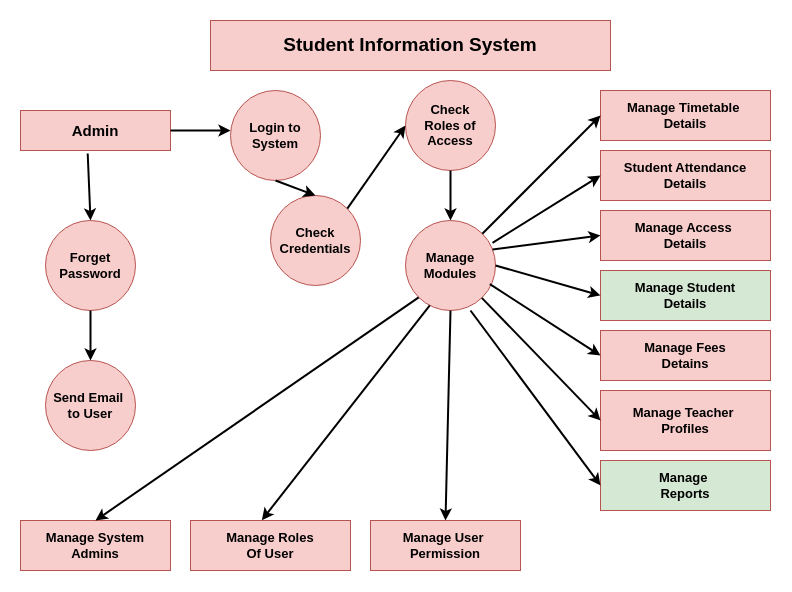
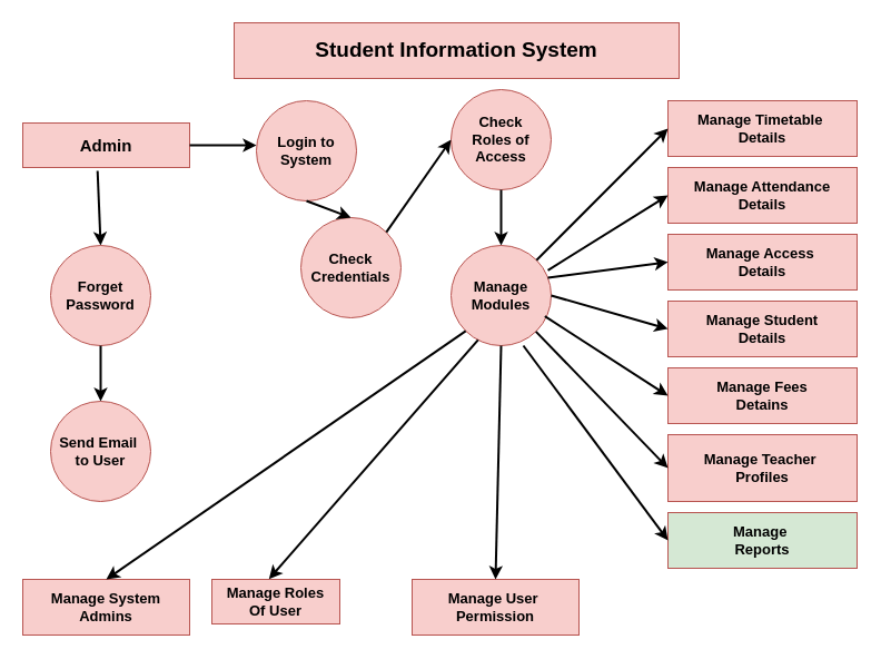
- <mxCell id="12" value="Student Attendance&lt;div&gt;Details&lt;/div&gt;" style="rounded=0;whiteSpace=wrap;html=1;fontSize=13;fontStyle=1;fillColor=#f8cecc;strokeColor=#b85450;" vertex="1" parent="1"><mxGeometry x="600" y="150" width="170" height="50" as="geometry" /></mxCell>
+ <mxCell id="12" value="Manage Attendance&lt;div&gt;Details&lt;/div&gt;" style="rounded=0;whiteSpace=wrap;html=1;fontSize=13;fontStyle=1;fillColor=#f8cecc;strokeColor=#b85450;" vertex="1" parent="1"><mxGeometry x="600" y="150" width="170" height="50" as="geometry" /></mxCell>
- <mxCell id="14" value="Manage Student&lt;div&gt;Details&lt;/div&gt;" style="rounded=0;whiteSpace=wrap;html=1;fontSize=13;fontStyle=1;fillColor=#d5e8d4;strokeColor=#b85450;" vertex="1" parent="1"><mxGeometry x="600" y="270" width="170" height="50" as="geometry" /></mxCell>
+ <mxCell id="14" value="Manage Student&lt;div&gt;Details&lt;/div&gt;" style="rounded=0;whiteSpace=wrap;html=1;fontSize=13;fontStyle=1;fillColor=#f8cecc;strokeColor=#b85450;" vertex="1" parent="1"><mxGeometry x="600" y="270" width="170" height="50" as="geometry" /></mxCell>
- <mxCell id="19" value="Manage Roles&lt;div&gt;Of User&lt;/div&gt;" style="rounded=0;whiteSpace=wrap;html=1;fillColor=#f8cecc;strokeColor=#b85450;fontSize=13;fontStyle=1" vertex="1" parent="1"><mxGeometry x="190" y="520" width="160" height="50" as="geometry" /></mxCell>
+ <mxCell id="19" value="Manage Roles&lt;div&gt;Of User&lt;/div&gt;" style="rounded=0;whiteSpace=wrap;html=1;fillColor=#f8cecc;strokeColor=#b85450;fontSize=13;fontStyle=1" vertex="1" parent="1"><mxGeometry x="190" y="520" width="115" height="40" as="geometry" /></mxCell>
